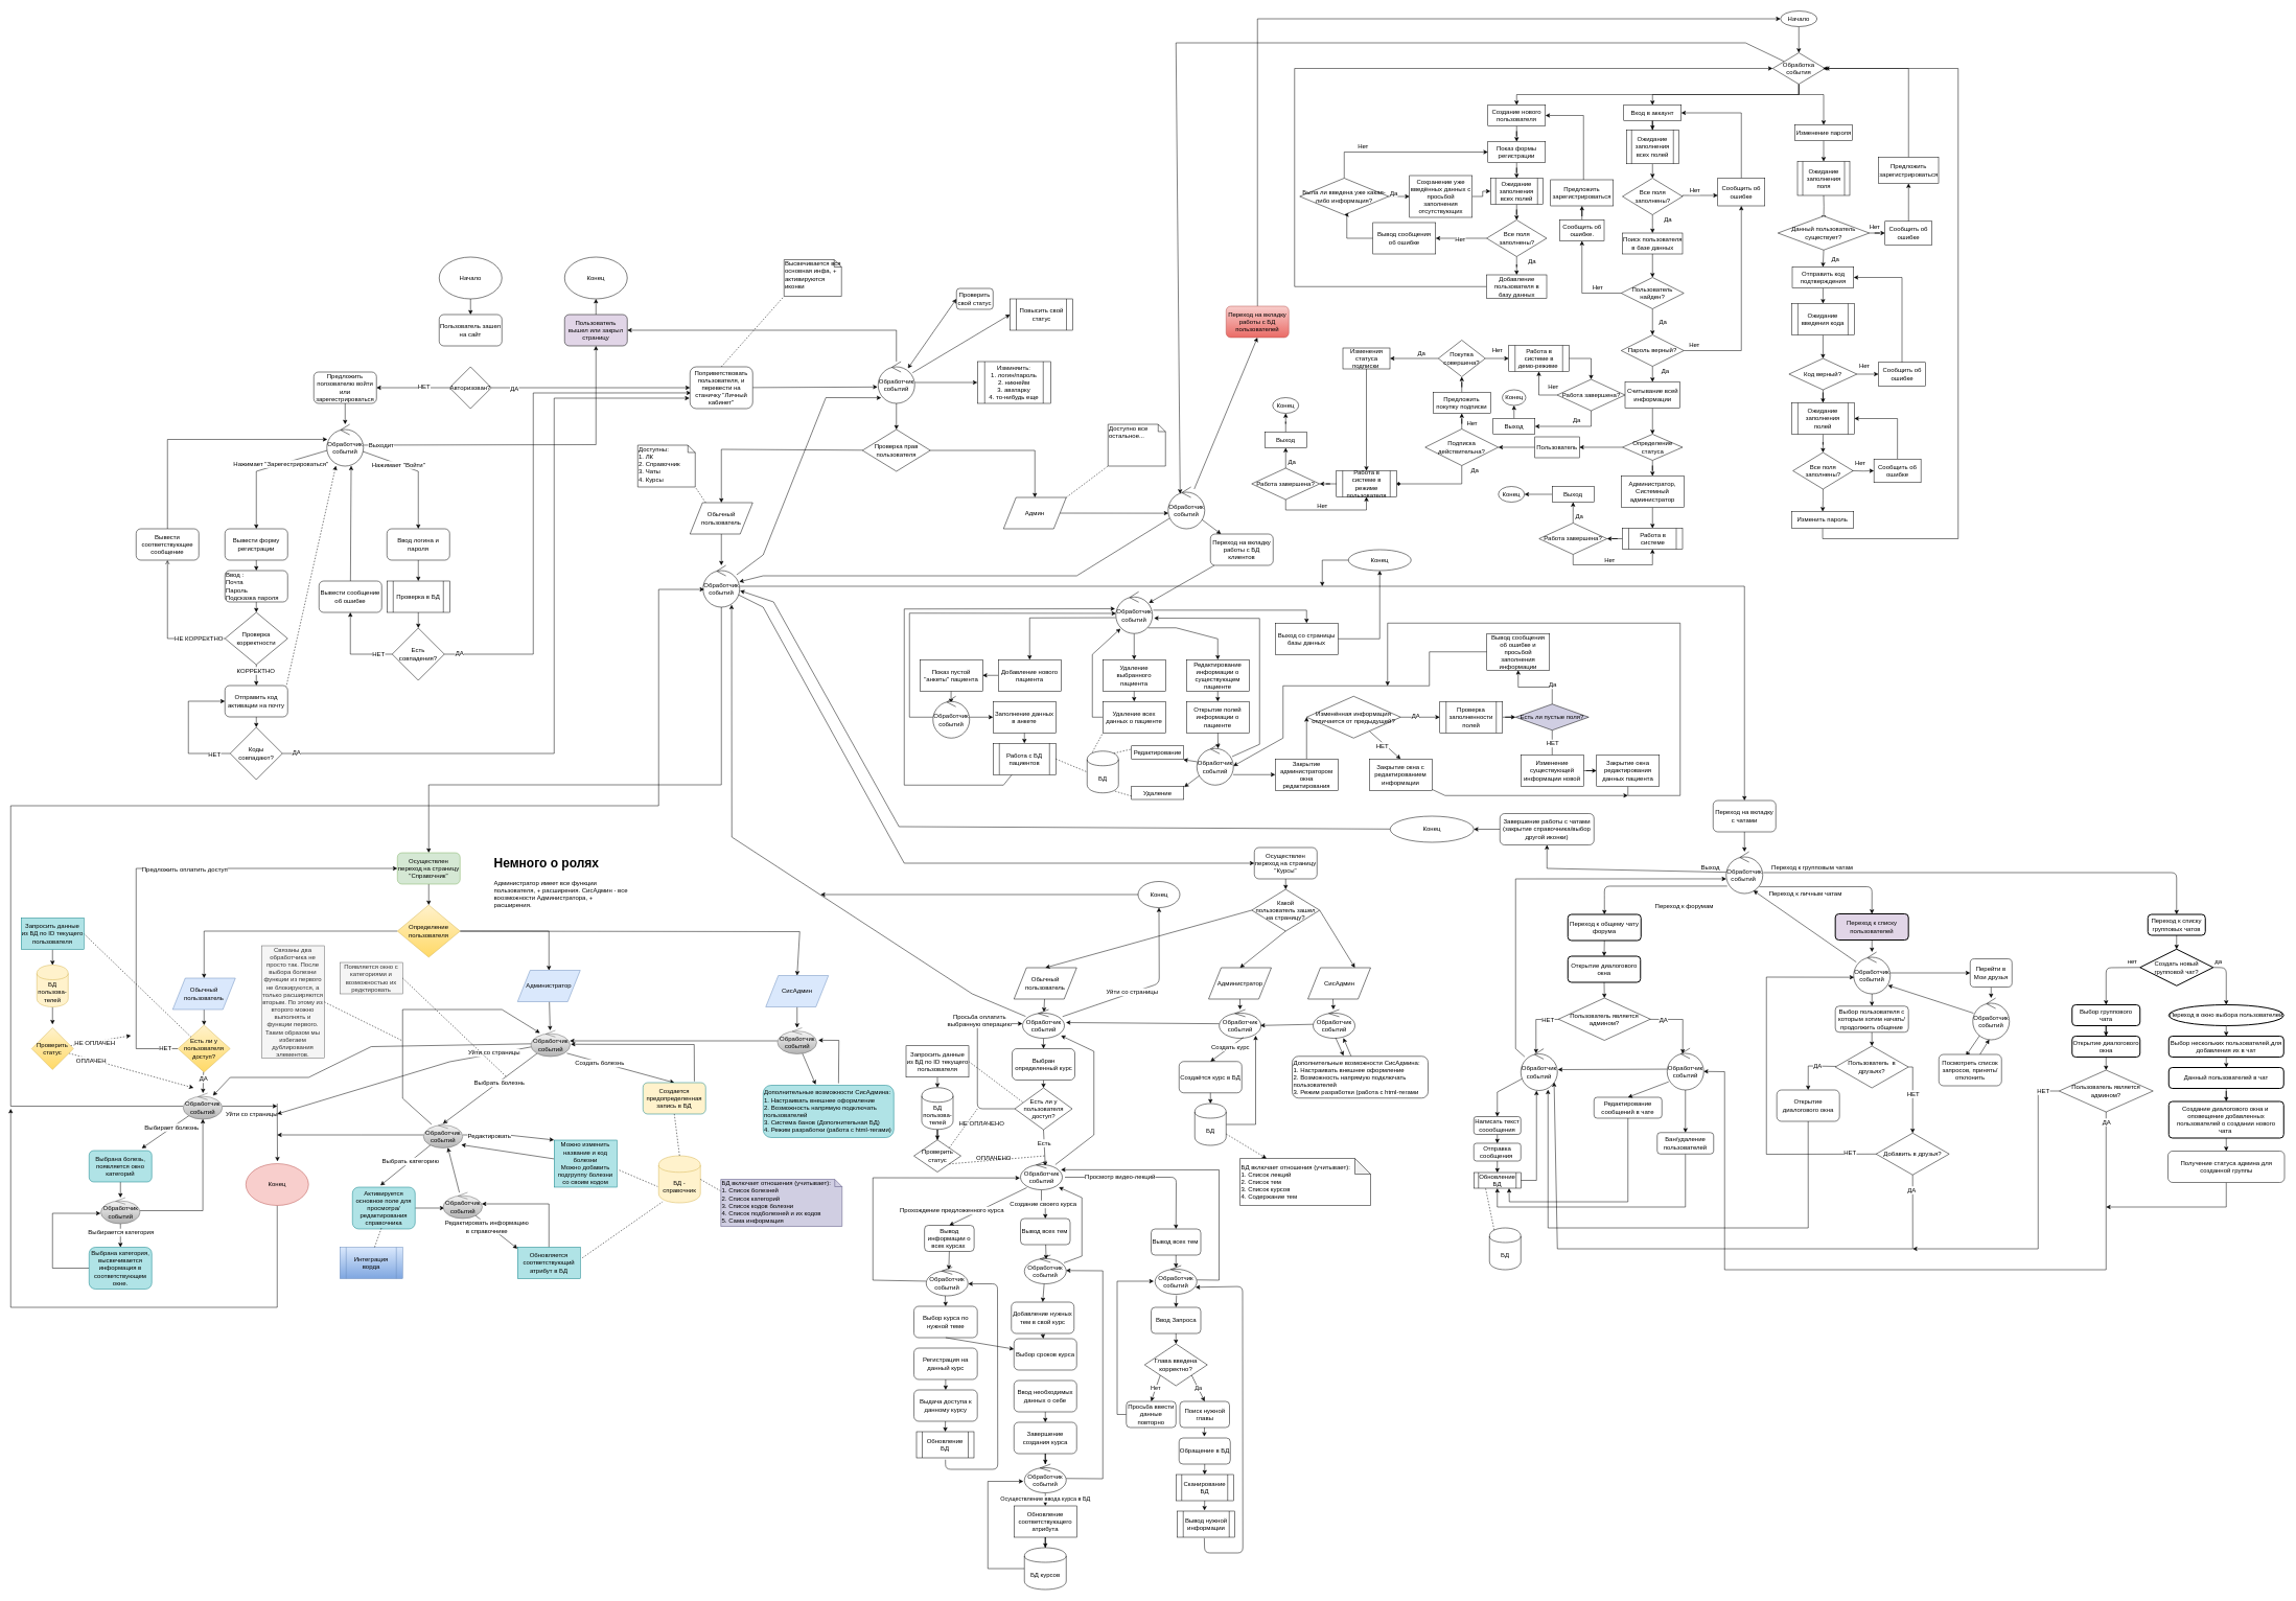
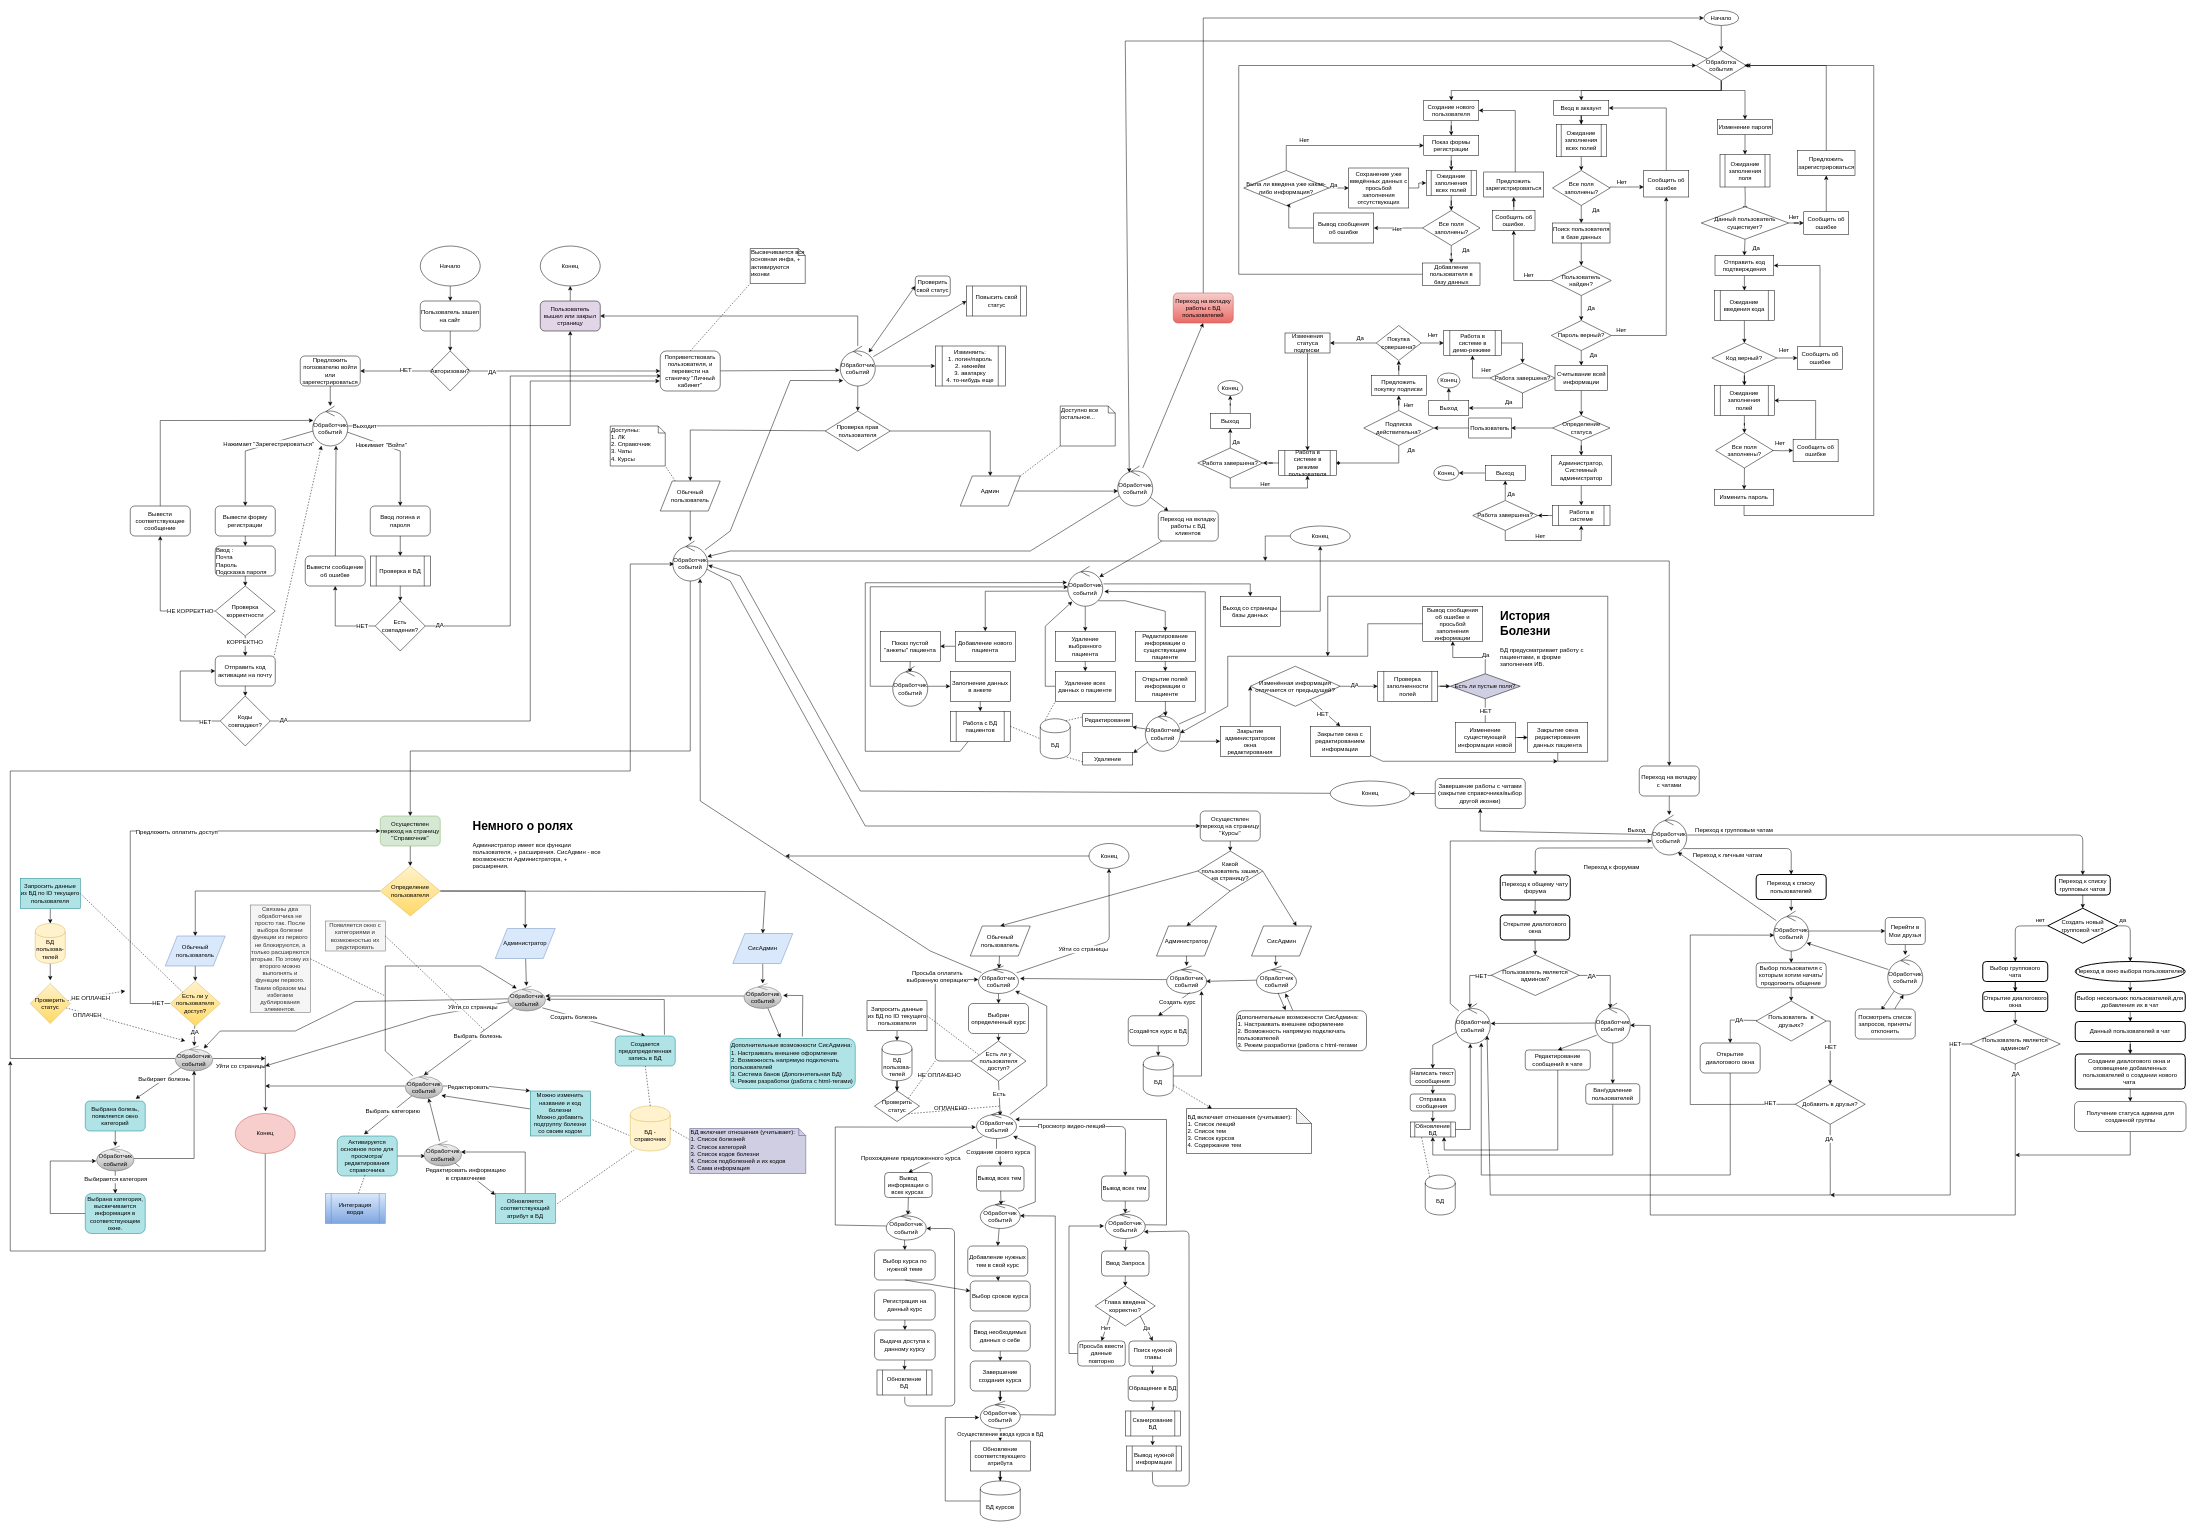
+ <mxCell id="4" value="" style="edgeStyle=none;rounded=0;orthogonalLoop=1;jettySize=auto;html=1;" parent="1" source="5" target="13" edge="1"><mxGeometry relative="1" as="geometry" /></mxCell>
- <mxCell id="40" style="edgeStyle=none;rounded=0;orthogonalLoop=1;jettySize=auto;html=1;entryX=0.5;entryY=1;entryDx=0;entryDy=0;endArrow=open;" parent="1" source="44" target="46" edge="1"><mxGeometry relative="1" as="geometry"><mxPoint x="320" y="1131" as="targetPoint" /><Array as="points"><mxPoint x="380" y="1221" /><mxPoint x="320" y="1221" /></Array></mxGeometry></mxCell>
+ <mxCell id="40" style="edgeStyle=none;rounded=0;orthogonalLoop=1;jettySize=auto;html=1;entryX=0.5;entryY=1;entryDx=0;entryDy=0;" parent="1" source="44" target="46" edge="1"><mxGeometry relative="1" as="geometry"><mxPoint x="320" y="1131" as="targetPoint" /><Array as="points"><mxPoint x="380" y="1221" /><mxPoint x="320" y="1221" /></Array></mxGeometry></mxCell>
+ <mxCell id="440" value="&lt;h1&gt;История Болезни&lt;/h1&gt;&lt;p&gt;БД предусматривает работу с пациентами, в форме заполнения ИБ.&lt;/p&gt;" style="text;html=1;strokeColor=none;fillColor=none;spacing=5;spacingTop=-20;whiteSpace=wrap;overflow=hidden;rounded=0;" parent="1" vertex="1"><mxGeometry x="2995" y="1211.5" width="190" height="120" as="geometry" /></mxCell>
- <mxCell id="301" value="Переход к списку пользователей" style="rounded=1;whiteSpace=wrap;html=1;absoluteArcSize=1;arcSize=14;strokeWidth=2;fillColor=#e1d5e7;" parent="1" vertex="1"><mxGeometry x="3511.87" y="1748" width="140" height="50" as="geometry" /></mxCell>
+ <mxCell id="301" value="Переход к списку пользователей" style="rounded=1;whiteSpace=wrap;html=1;absoluteArcSize=1;arcSize=14;strokeWidth=2;" parent="1" vertex="1"><mxGeometry x="3511.87" y="1748" width="140" height="50" as="geometry" /></mxCell>
- <mxCell id="137" value="Создается предопределенная запись в БД" style="rounded=1;whiteSpace=wrap;html=1;fillColor=#fff2cc;strokeColor=#0e8088;" parent="1" vertex="1"><mxGeometry x="1230" y="2071" width="120" height="60" as="geometry" /></mxCell>
+ <mxCell id="137" value="Создается предопределенная запись в БД" style="rounded=1;whiteSpace=wrap;html=1;fillColor=#b0e3e6;strokeColor=#0e8088;" parent="1" vertex="1"><mxGeometry x="1230" y="2071" width="120" height="60" as="geometry" /></mxCell>
